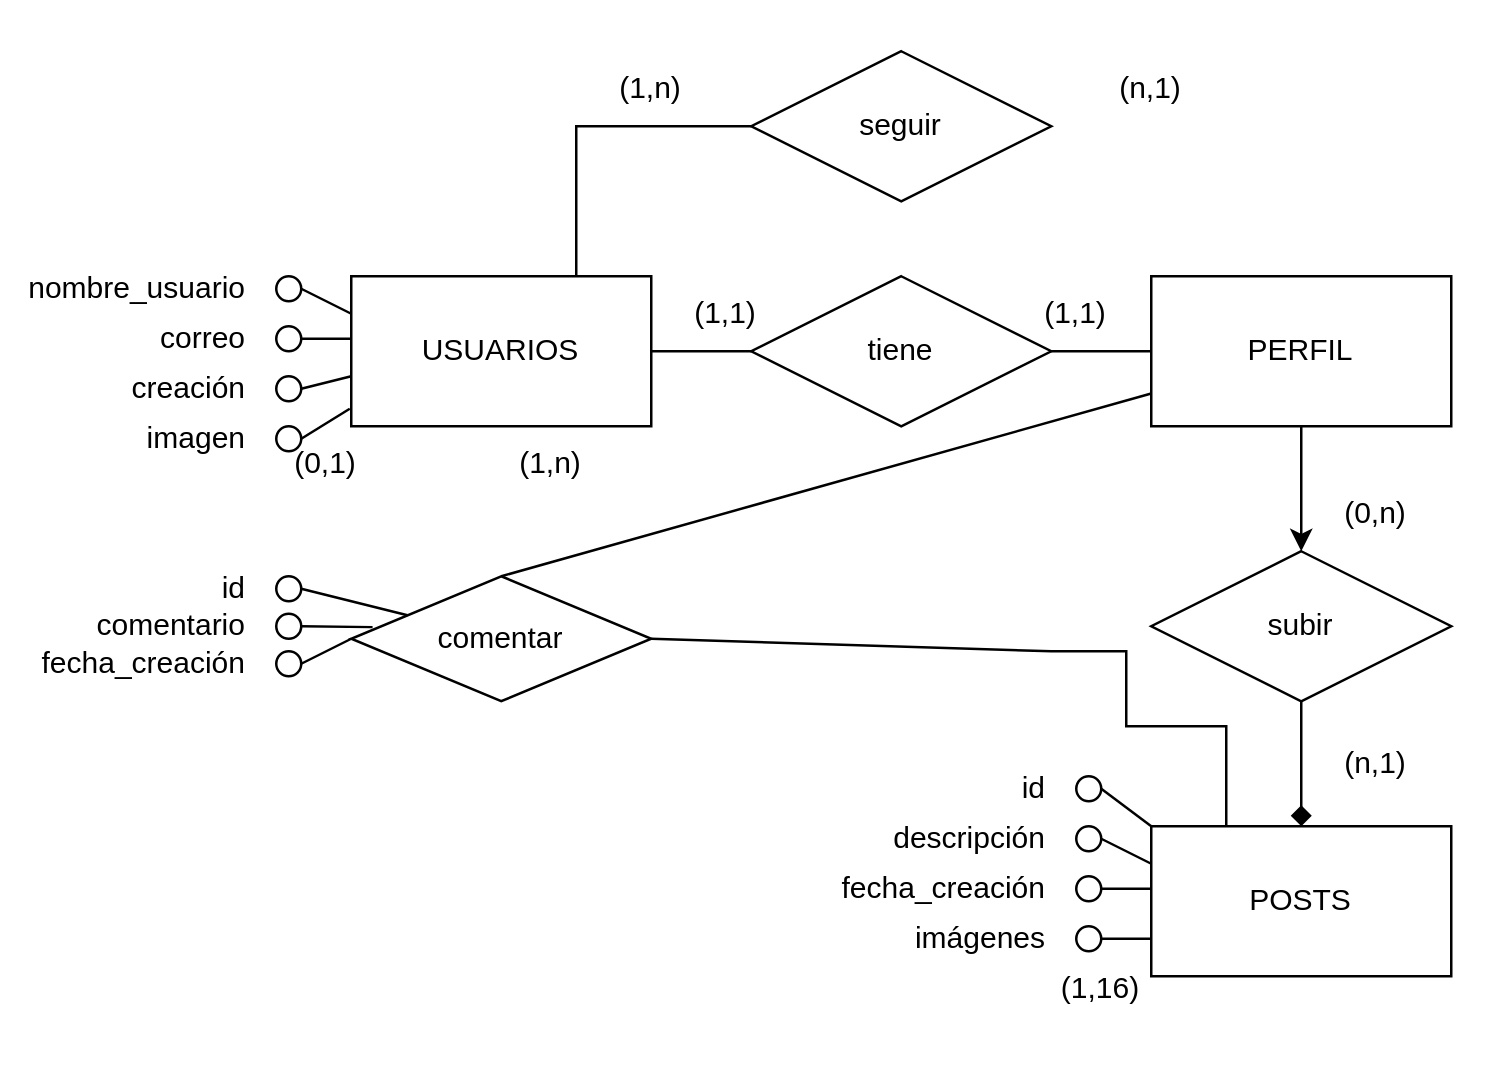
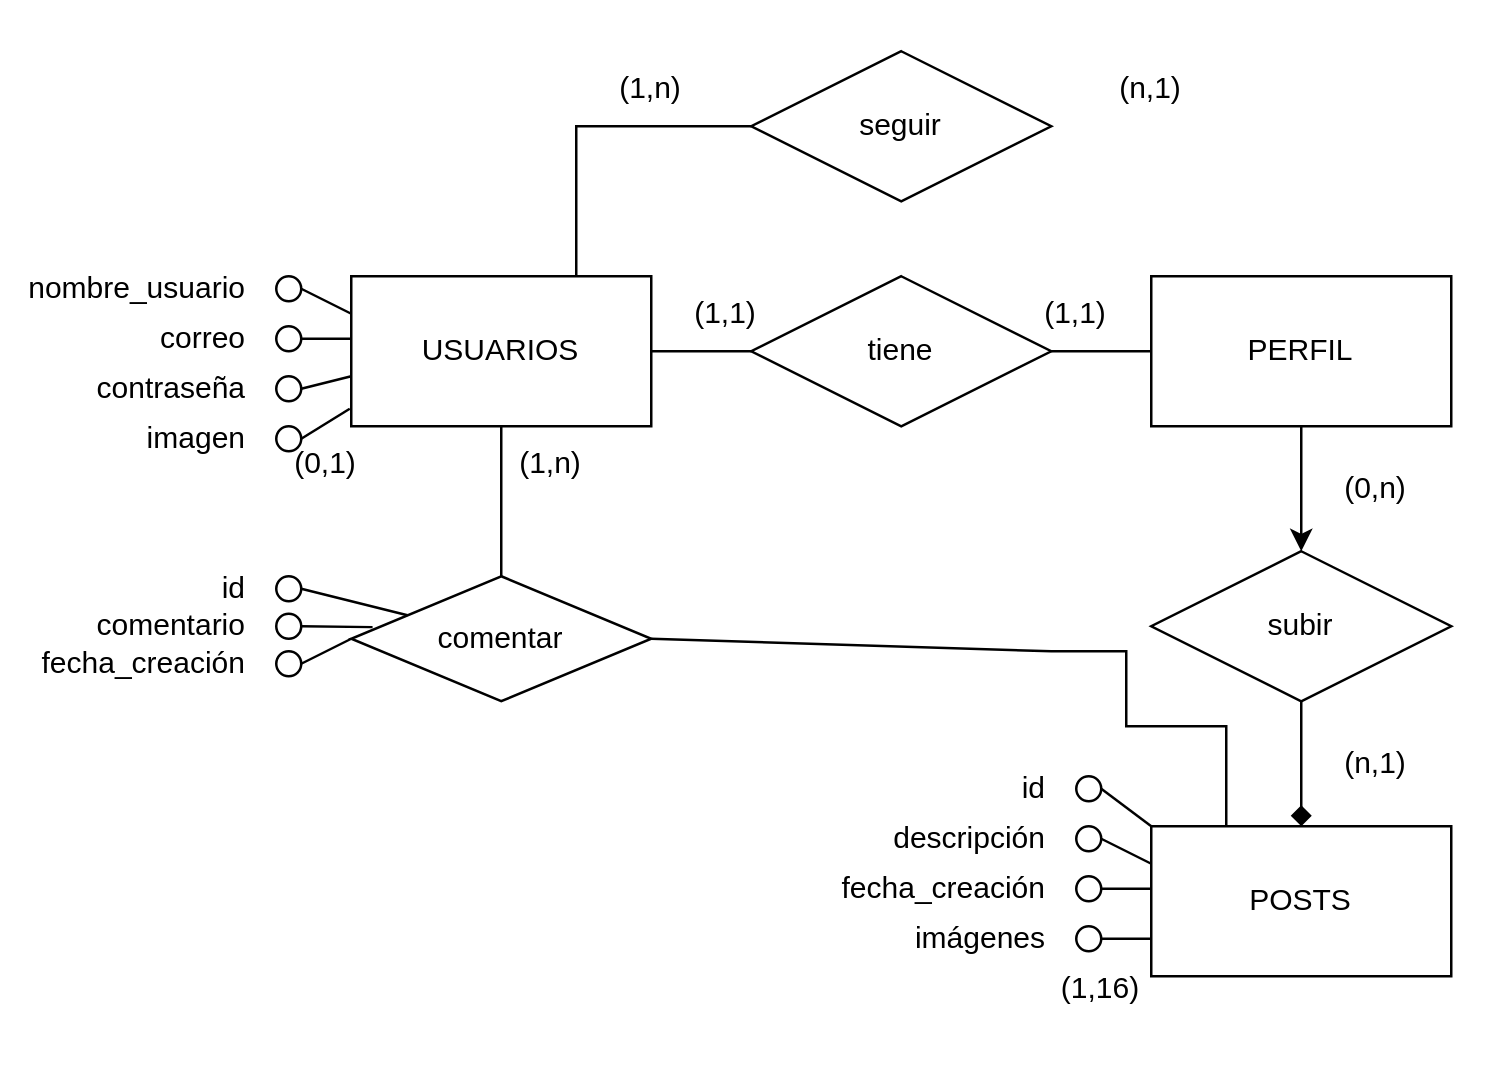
- <mxCell id="20" value="creación" style="text;html=1;strokeColor=none;fillColor=none;align=right;verticalAlign=middle;whiteSpace=wrap;rounded=0;" vertex="1" parent="1"><mxGeometry x="40" y="140" width="60" height="30" as="geometry" /></mxCell>
+ <mxCell id="20" value="contraseña" style="text;html=1;strokeColor=none;fillColor=none;align=right;verticalAlign=middle;whiteSpace=wrap;rounded=0;" vertex="1" parent="1"><mxGeometry x="40" y="140" width="60" height="30" as="geometry" /></mxCell>
- <mxCell id="46" value="" style="endArrow=none;html=1;rounded=0;fontSize=7;exitX=0.5;exitY=0;exitDx=0;exitDy=0;" edge="1" parent="1" source="45" target="3"><mxGeometry width="50" height="50" relative="1" as="geometry"><mxPoint x="450" y="325" as="sourcePoint" /><mxPoint x="470" y="340" as="targetPoint" /></mxGeometry></mxCell>
+ <mxCell id="46" value="" style="endArrow=none;html=1;rounded=0;fontSize=7;exitX=0.5;exitY=0;exitDx=0;exitDy=0;entryX=0.5;entryY=1;entryDx=0;entryDy=0;" edge="1" parent="1" source="45" target="2"><mxGeometry width="50" height="50" relative="1" as="geometry"><mxPoint x="450" y="325" as="sourcePoint" /><mxPoint x="470" y="340" as="targetPoint" /></mxGeometry></mxCell>
- <mxCell id="13" value="(0,n)" style="text;html=1;strokeColor=none;fillColor=none;align=center;verticalAlign=middle;whiteSpace=wrap;rounded=0;" vertex="1" parent="1"><mxGeometry x="520" y="190" width="60" height="30" as="geometry" /></mxCell>
+ <mxCell id="13" value="(0,n)" style="text;html=1;strokeColor=none;fillColor=none;align=center;verticalAlign=middle;whiteSpace=wrap;rounded=0;" vertex="1" parent="1"><mxGeometry x="520" y="180" width="60" height="30" as="geometry" /></mxCell>
